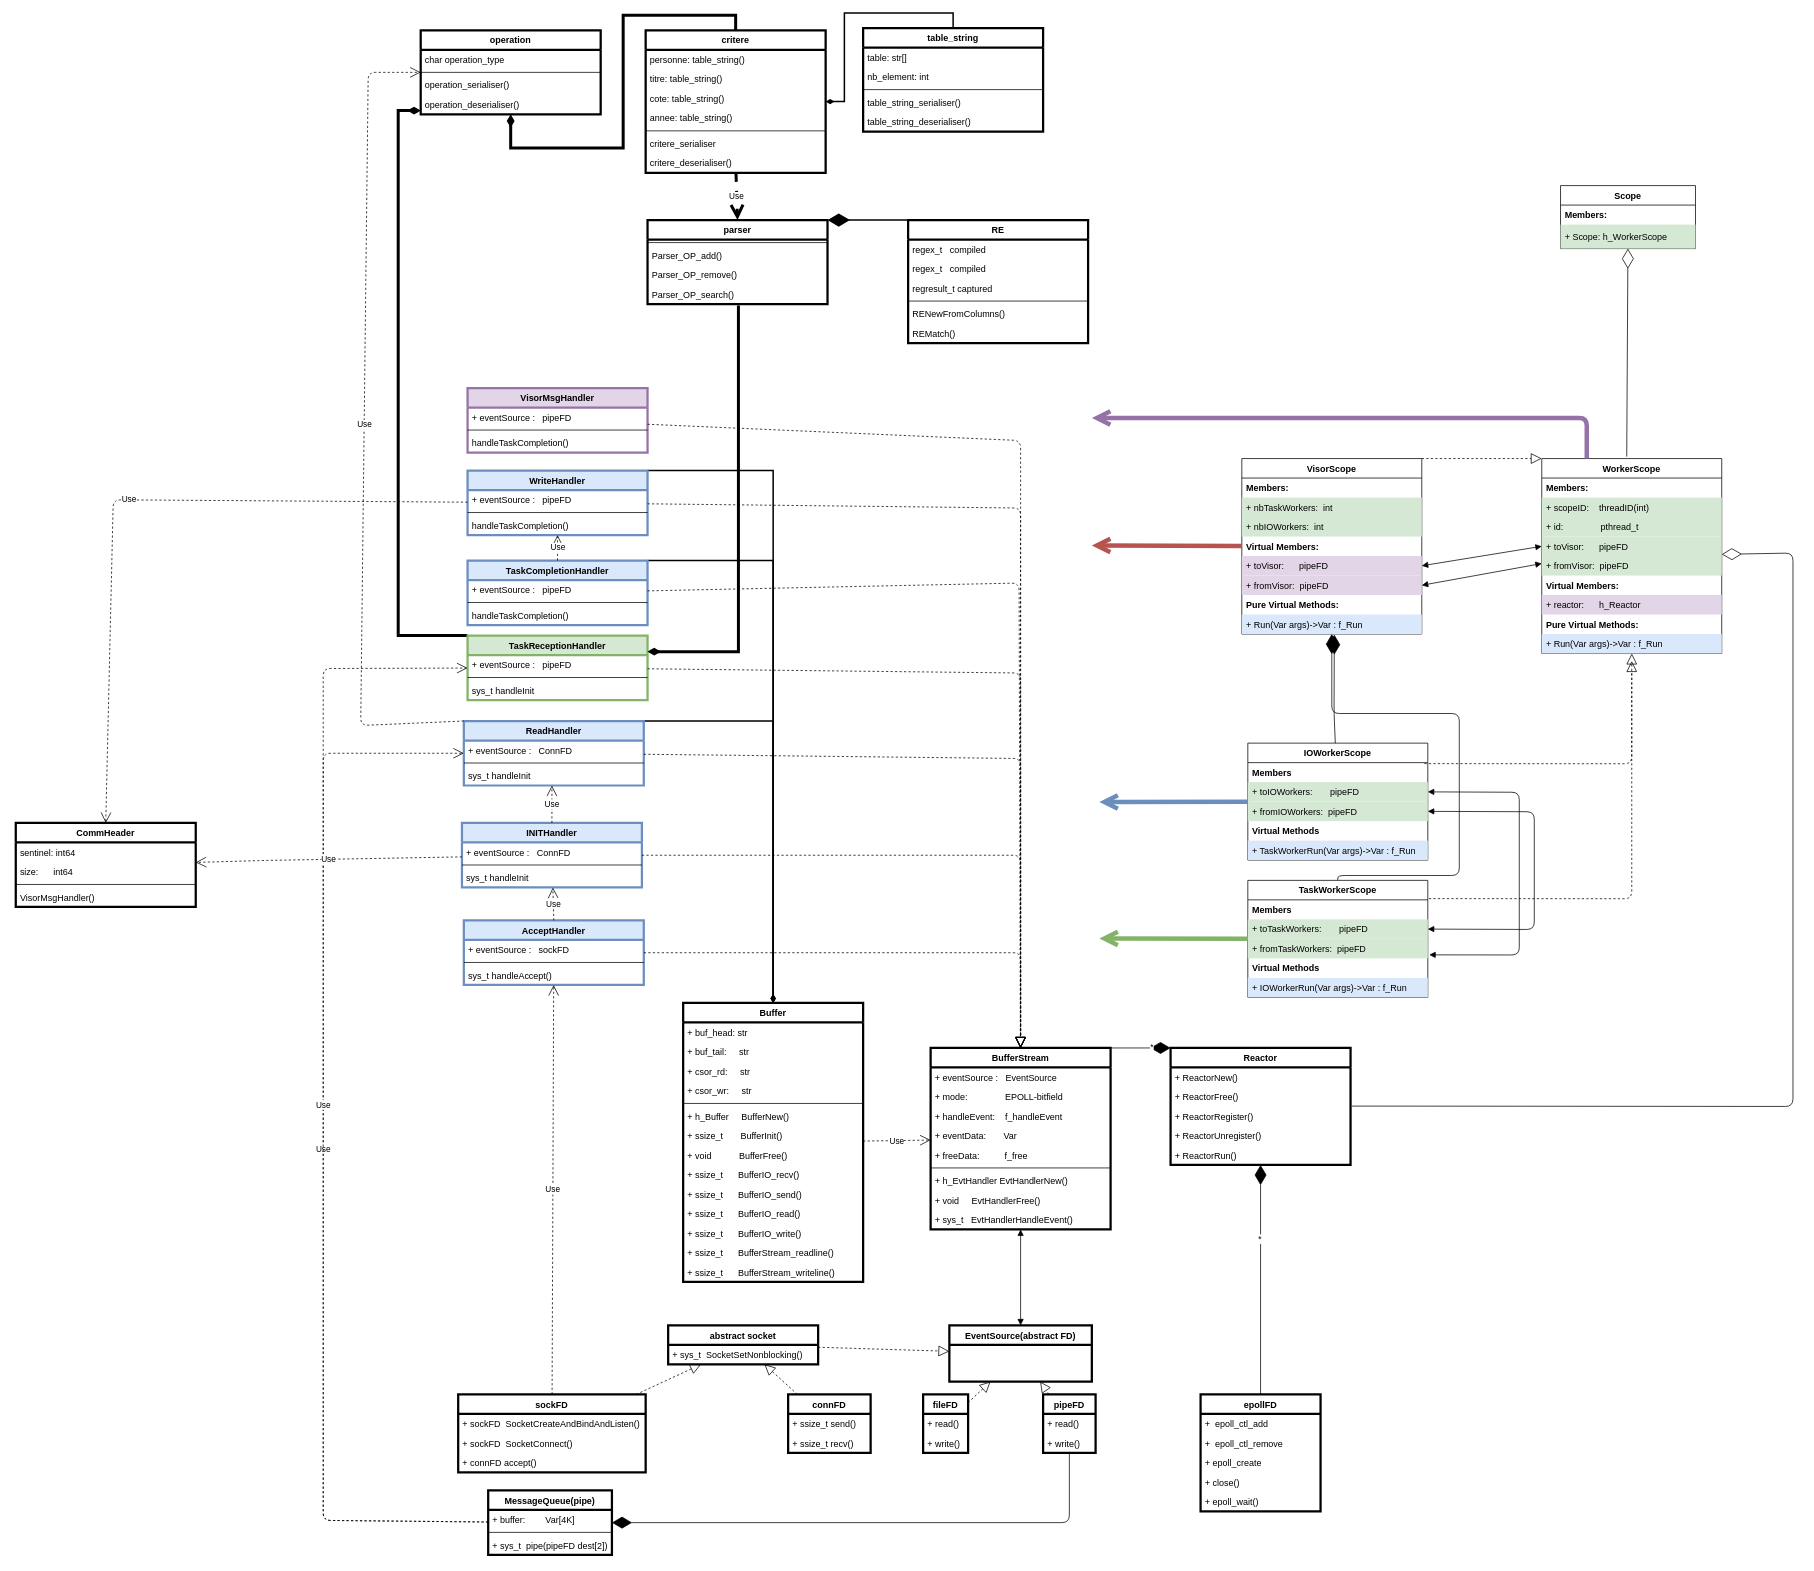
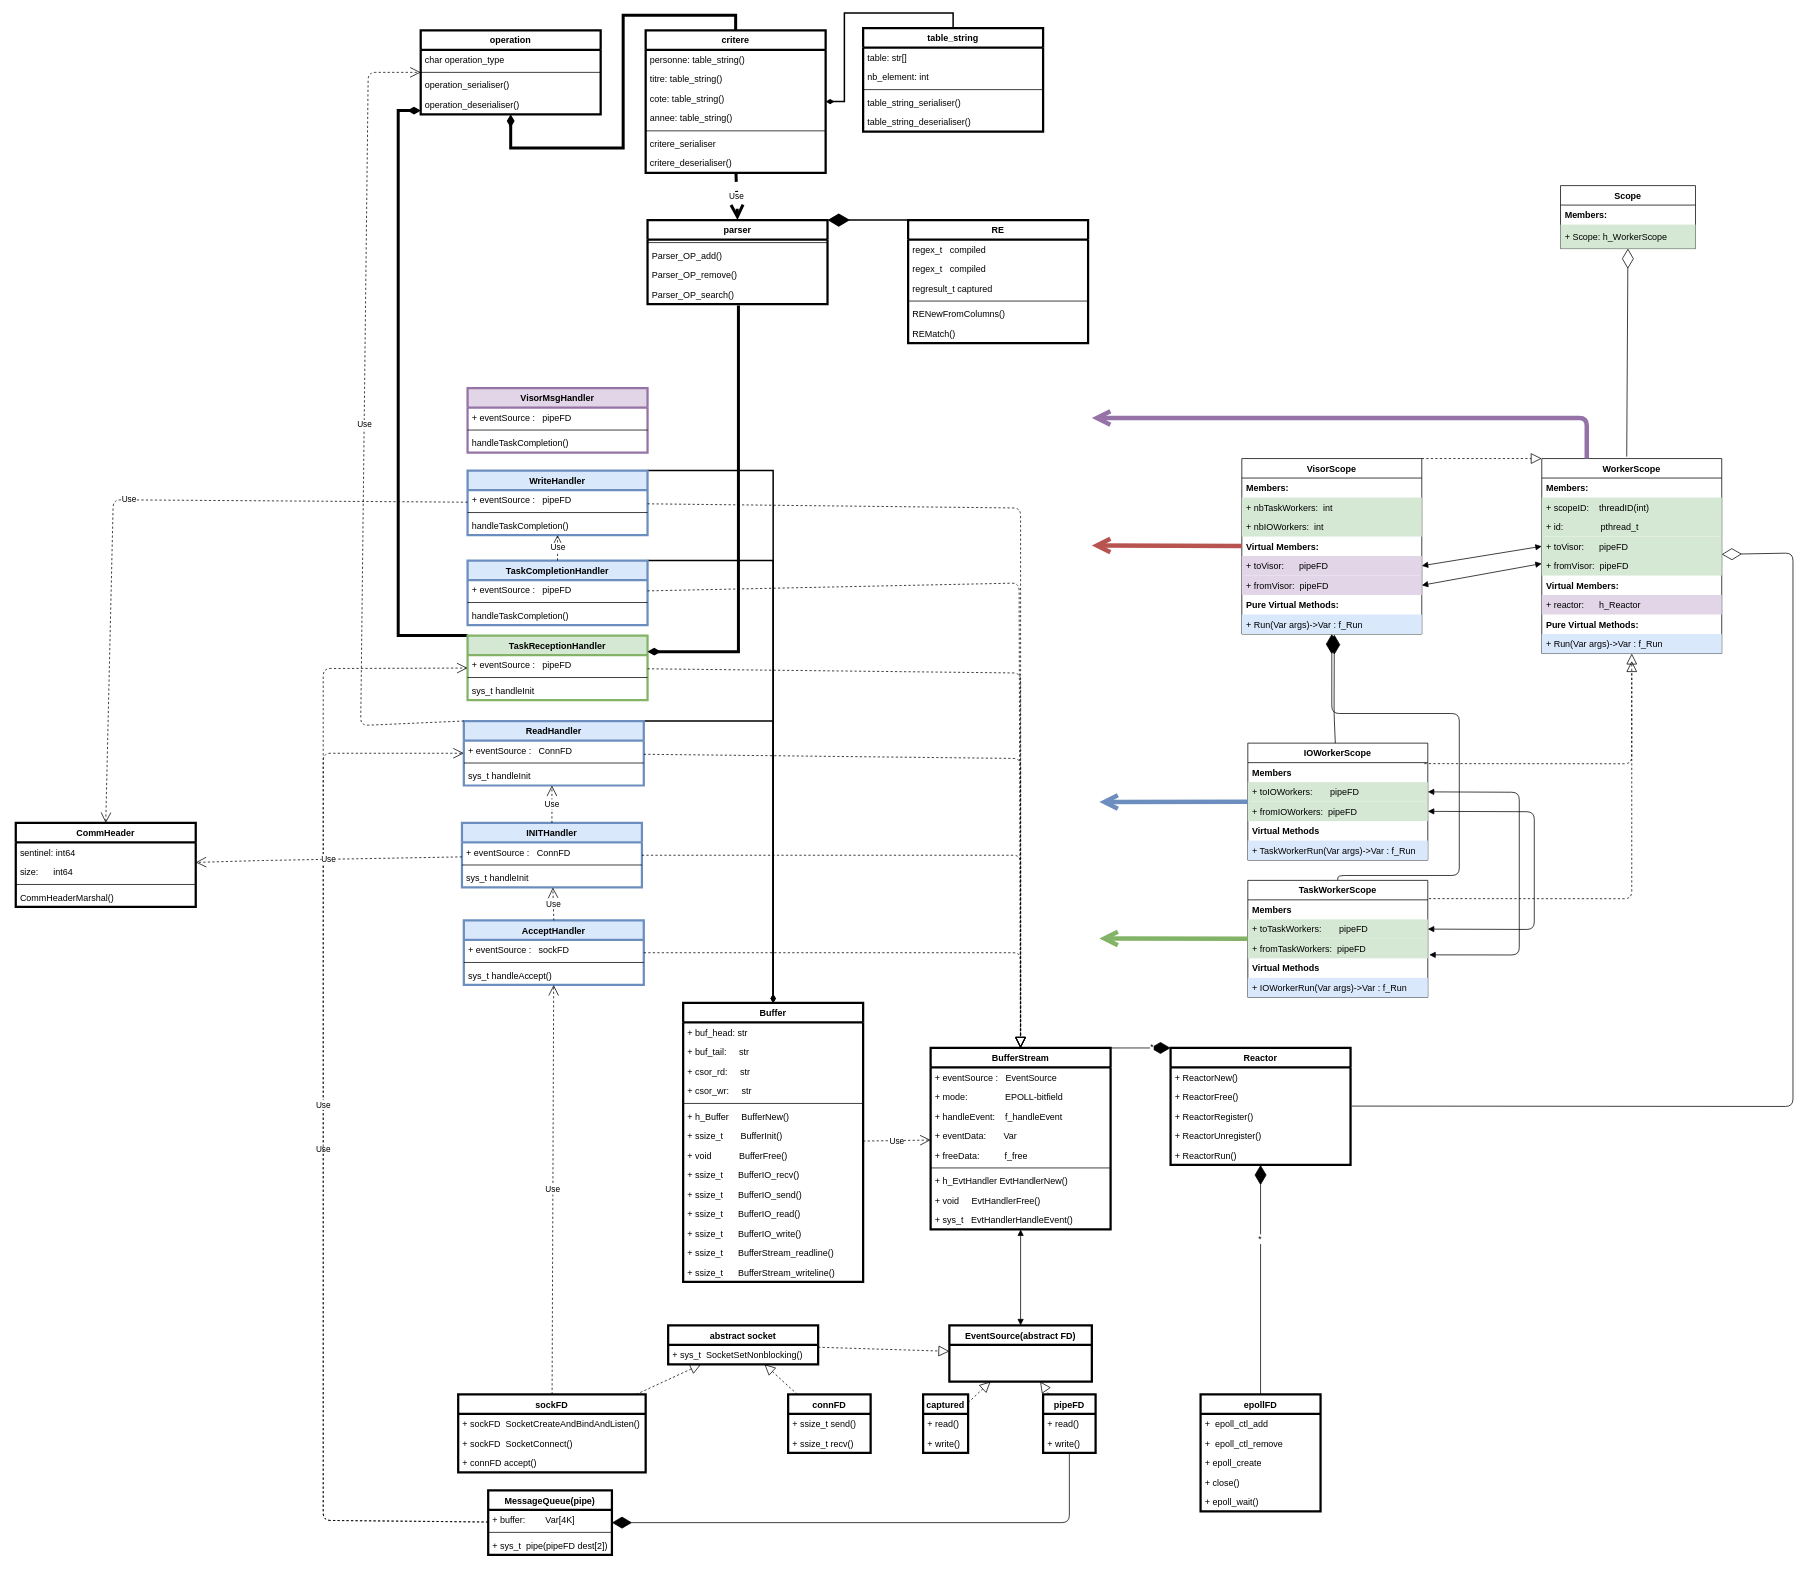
- <mxCell id="144" value="" style="endArrow=block;dashed=1;endFill=0;endSize=12;html=1;" edge="1" parent="1" source="140" target="72"><mxGeometry width="160" relative="1" as="geometry"><mxPoint x="872.5" y="681.36" as="sourcePoint" /><mxPoint x="1370" y="1407" as="targetPoint" /><Array as="points"><mxPoint x="1360" y="587" /></Array></mxGeometry></mxCell>
- <mxCell id="168" value="VisorMsgHandler()" style="text;strokeColor=none;fillColor=none;align=left;verticalAlign=top;spacingLeft=4;spacingRight=4;overflow=hidden;rotatable=0;points=[[0,0.5],[1,0.5]];portConstraint=eastwest;" vertex="1" parent="164"><mxGeometry y="86" width="240" height="26" as="geometry" /></mxCell>
+ <mxCell id="168" value="CommHeaderMarshal()" style="text;strokeColor=none;fillColor=none;align=left;verticalAlign=top;spacingLeft=4;spacingRight=4;overflow=hidden;rotatable=0;points=[[0,0.5],[1,0.5]];portConstraint=eastwest;" vertex="1" parent="164"><mxGeometry y="86" width="240" height="26" as="geometry" /></mxCell>
- <mxCell id="48" value="fileFD" style="swimlane;fontStyle=1;align=center;verticalAlign=top;childLayout=stackLayout;horizontal=1;startSize=26;horizontalStack=0;resizeParent=1;resizeParentMax=0;resizeLast=0;collapsible=1;marginBottom=0;strokeColor=#000000;strokeWidth=3;" vertex="1" parent="1"><mxGeometry x="1230" y="1859" width="60" height="78" as="geometry" /></mxCell>
+ <mxCell id="48" value="captured" style="swimlane;fontStyle=1;align=center;verticalAlign=top;childLayout=stackLayout;horizontal=1;startSize=26;horizontalStack=0;resizeParent=1;resizeParentMax=0;resizeLast=0;collapsible=1;marginBottom=0;strokeColor=#000000;strokeWidth=3;" vertex="1" parent="1"><mxGeometry x="1230" y="1859" width="60" height="78" as="geometry" /></mxCell>
